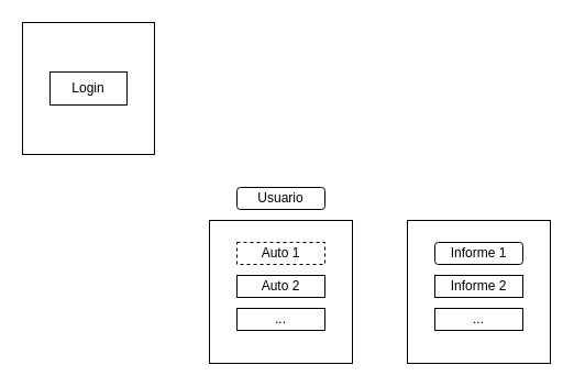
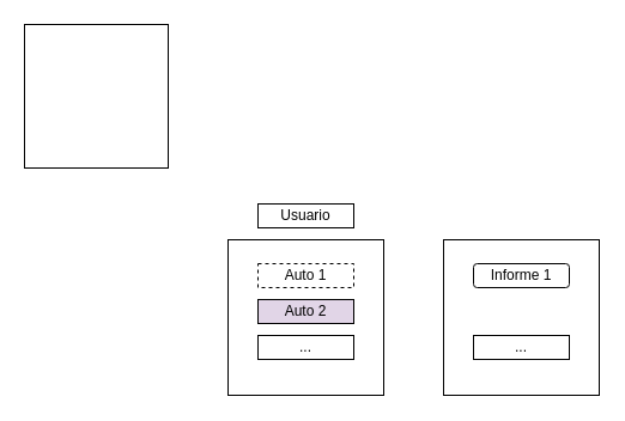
- <mxCell id="5" value="Login" style="rounded=0;whiteSpace=wrap;html=1;" vertex="1" parent="1"><mxGeometry x="45" y="65" width="70" height="30" as="geometry" /></mxCell>
- <mxCell id="4" value="Usuario" style="whiteSpace=wrap;html=1;rounded=1;" vertex="1" parent="1"><mxGeometry x="215" y="170" width="80" height="20" as="geometry" /></mxCell>
+ <mxCell id="4" value="Usuario" style="rounded=0;whiteSpace=wrap;html=1;" vertex="1" parent="1"><mxGeometry x="215" y="170" width="80" height="20" as="geometry" /></mxCell>
- <mxCell id="7" value="Auto 2" style="rounded=0;whiteSpace=wrap;html=1;" vertex="1" parent="1"><mxGeometry x="215" y="250" width="80" height="20" as="geometry" /></mxCell>
+ <mxCell id="7" value="Auto 2" style="rounded=0;whiteSpace=wrap;html=1;fillColor=#e1d5e7;" vertex="1" parent="1"><mxGeometry x="215" y="250" width="80" height="20" as="geometry" /></mxCell>
- <mxCell id="11" value="Informe 2" style="rounded=0;whiteSpace=wrap;html=1;" vertex="1" parent="1"><mxGeometry x="395" y="250" width="80" height="20" as="geometry" /></mxCell>
